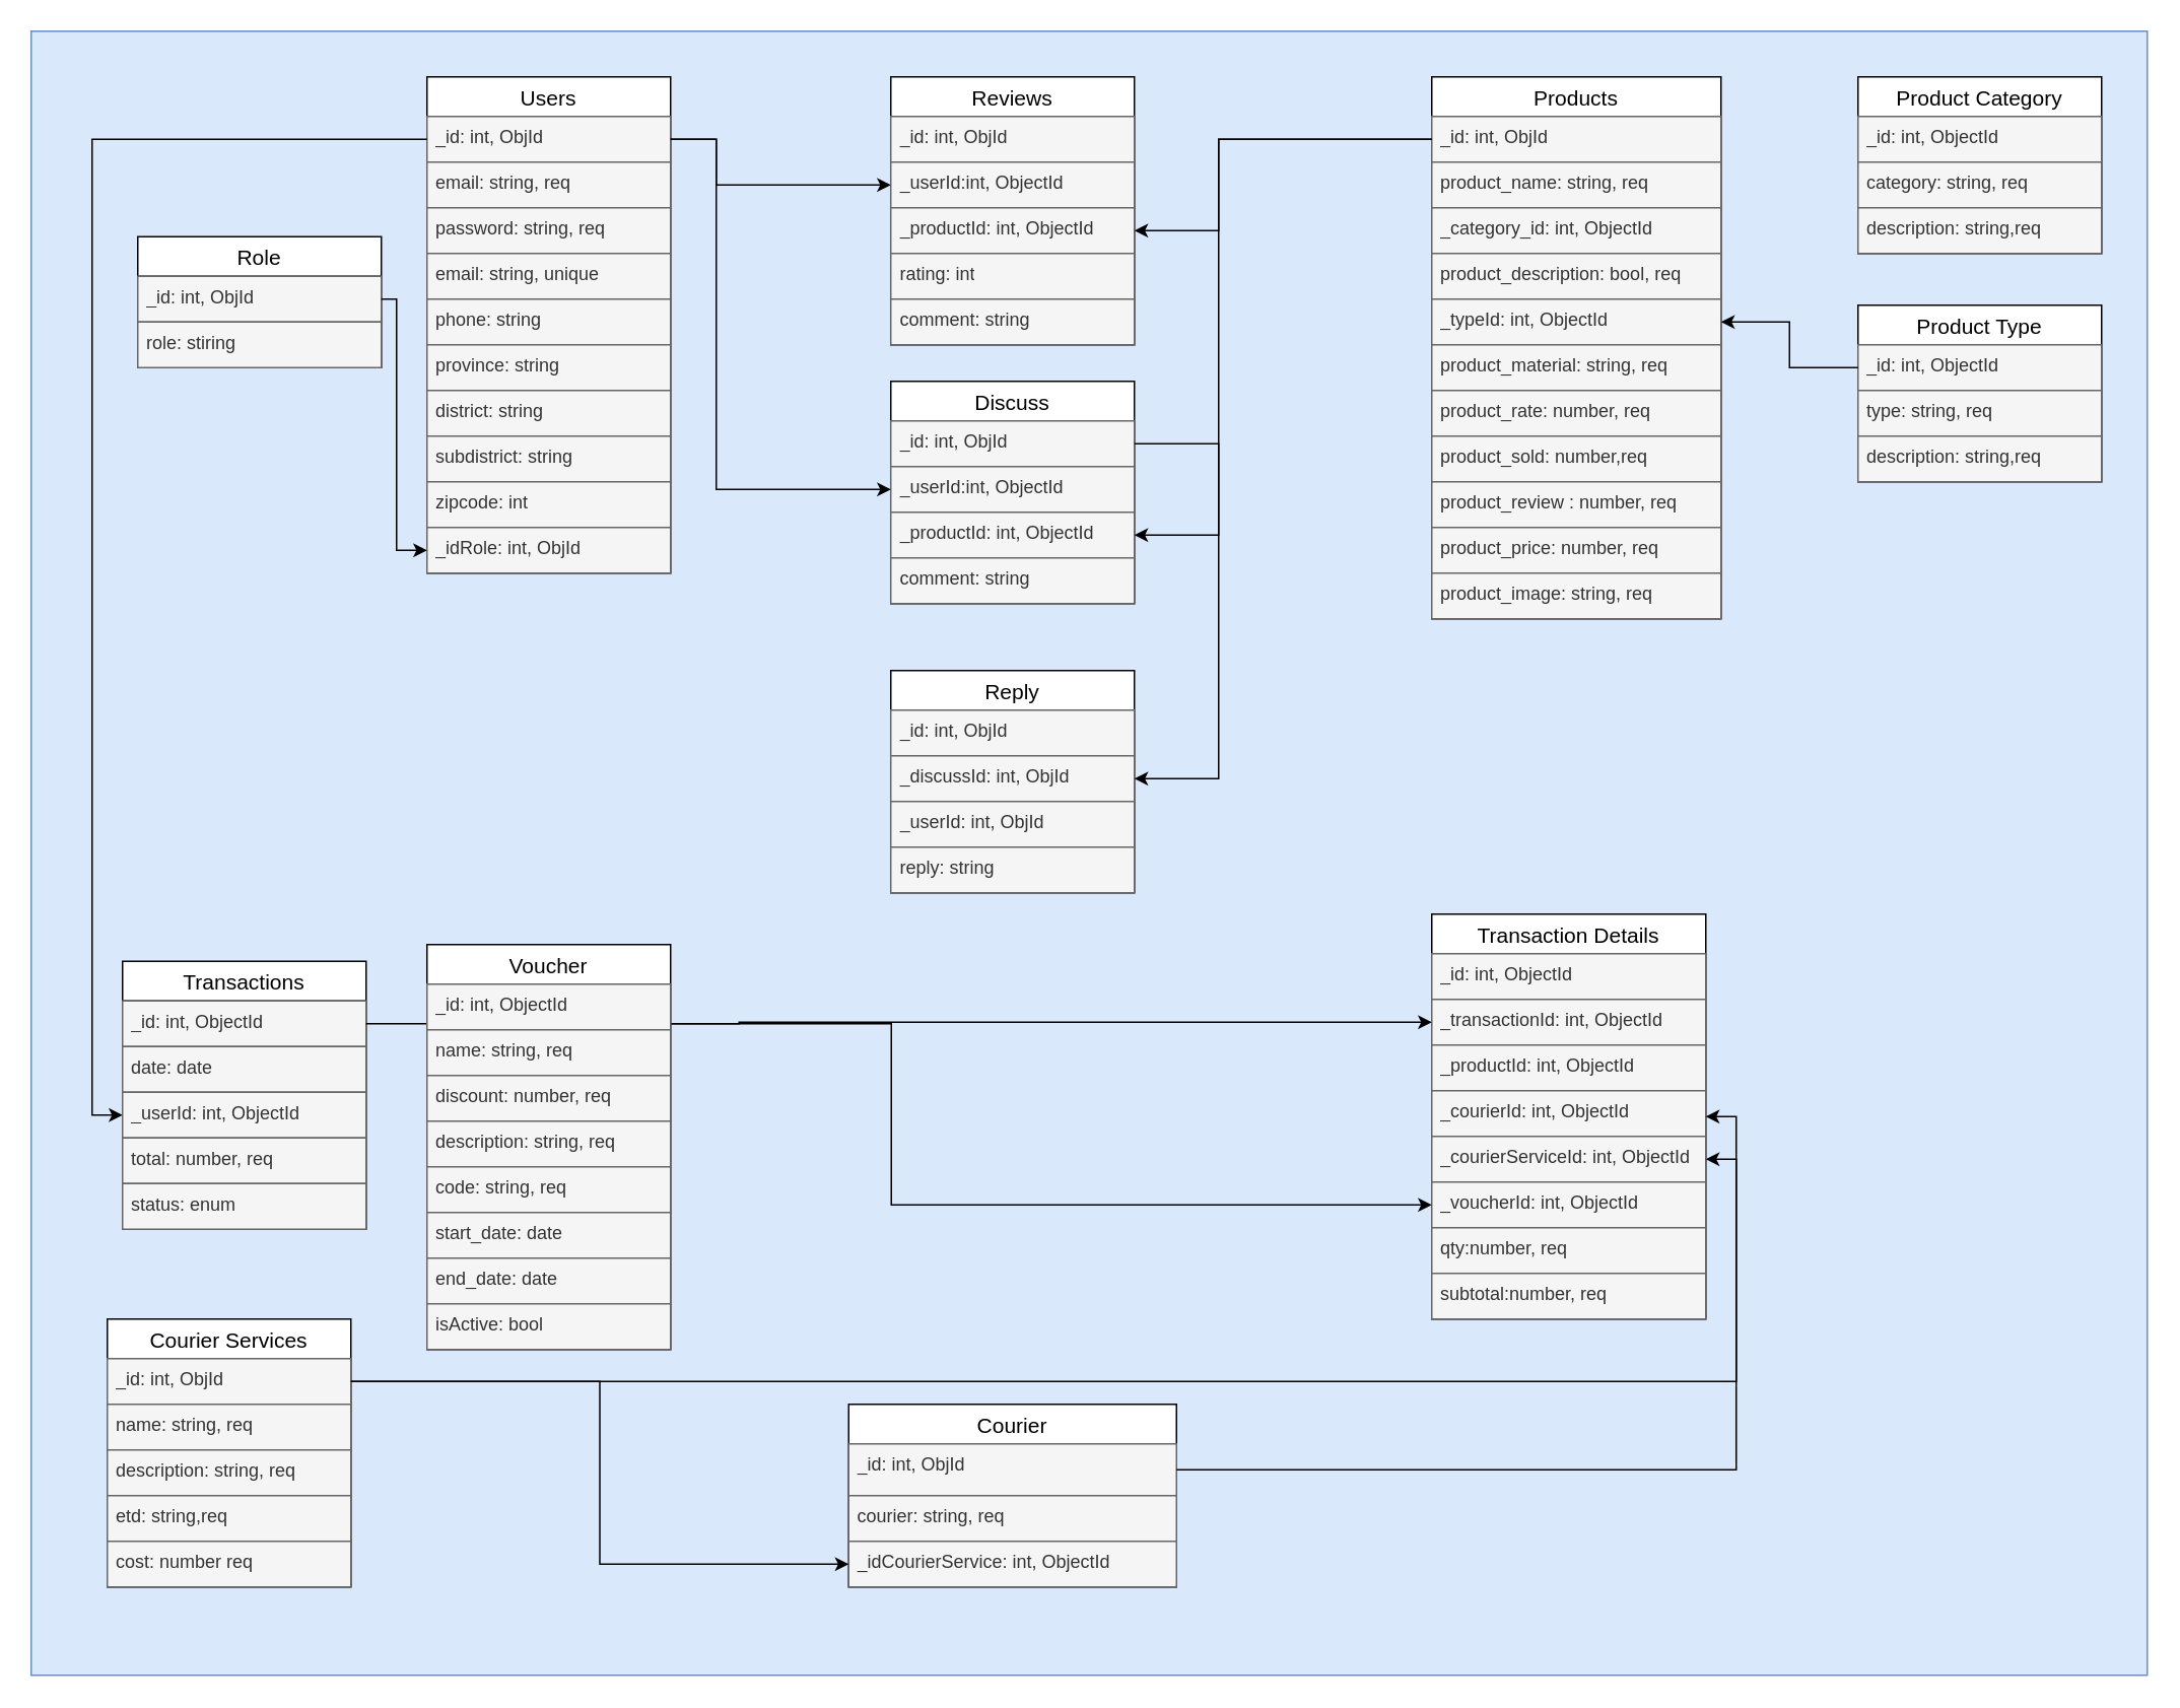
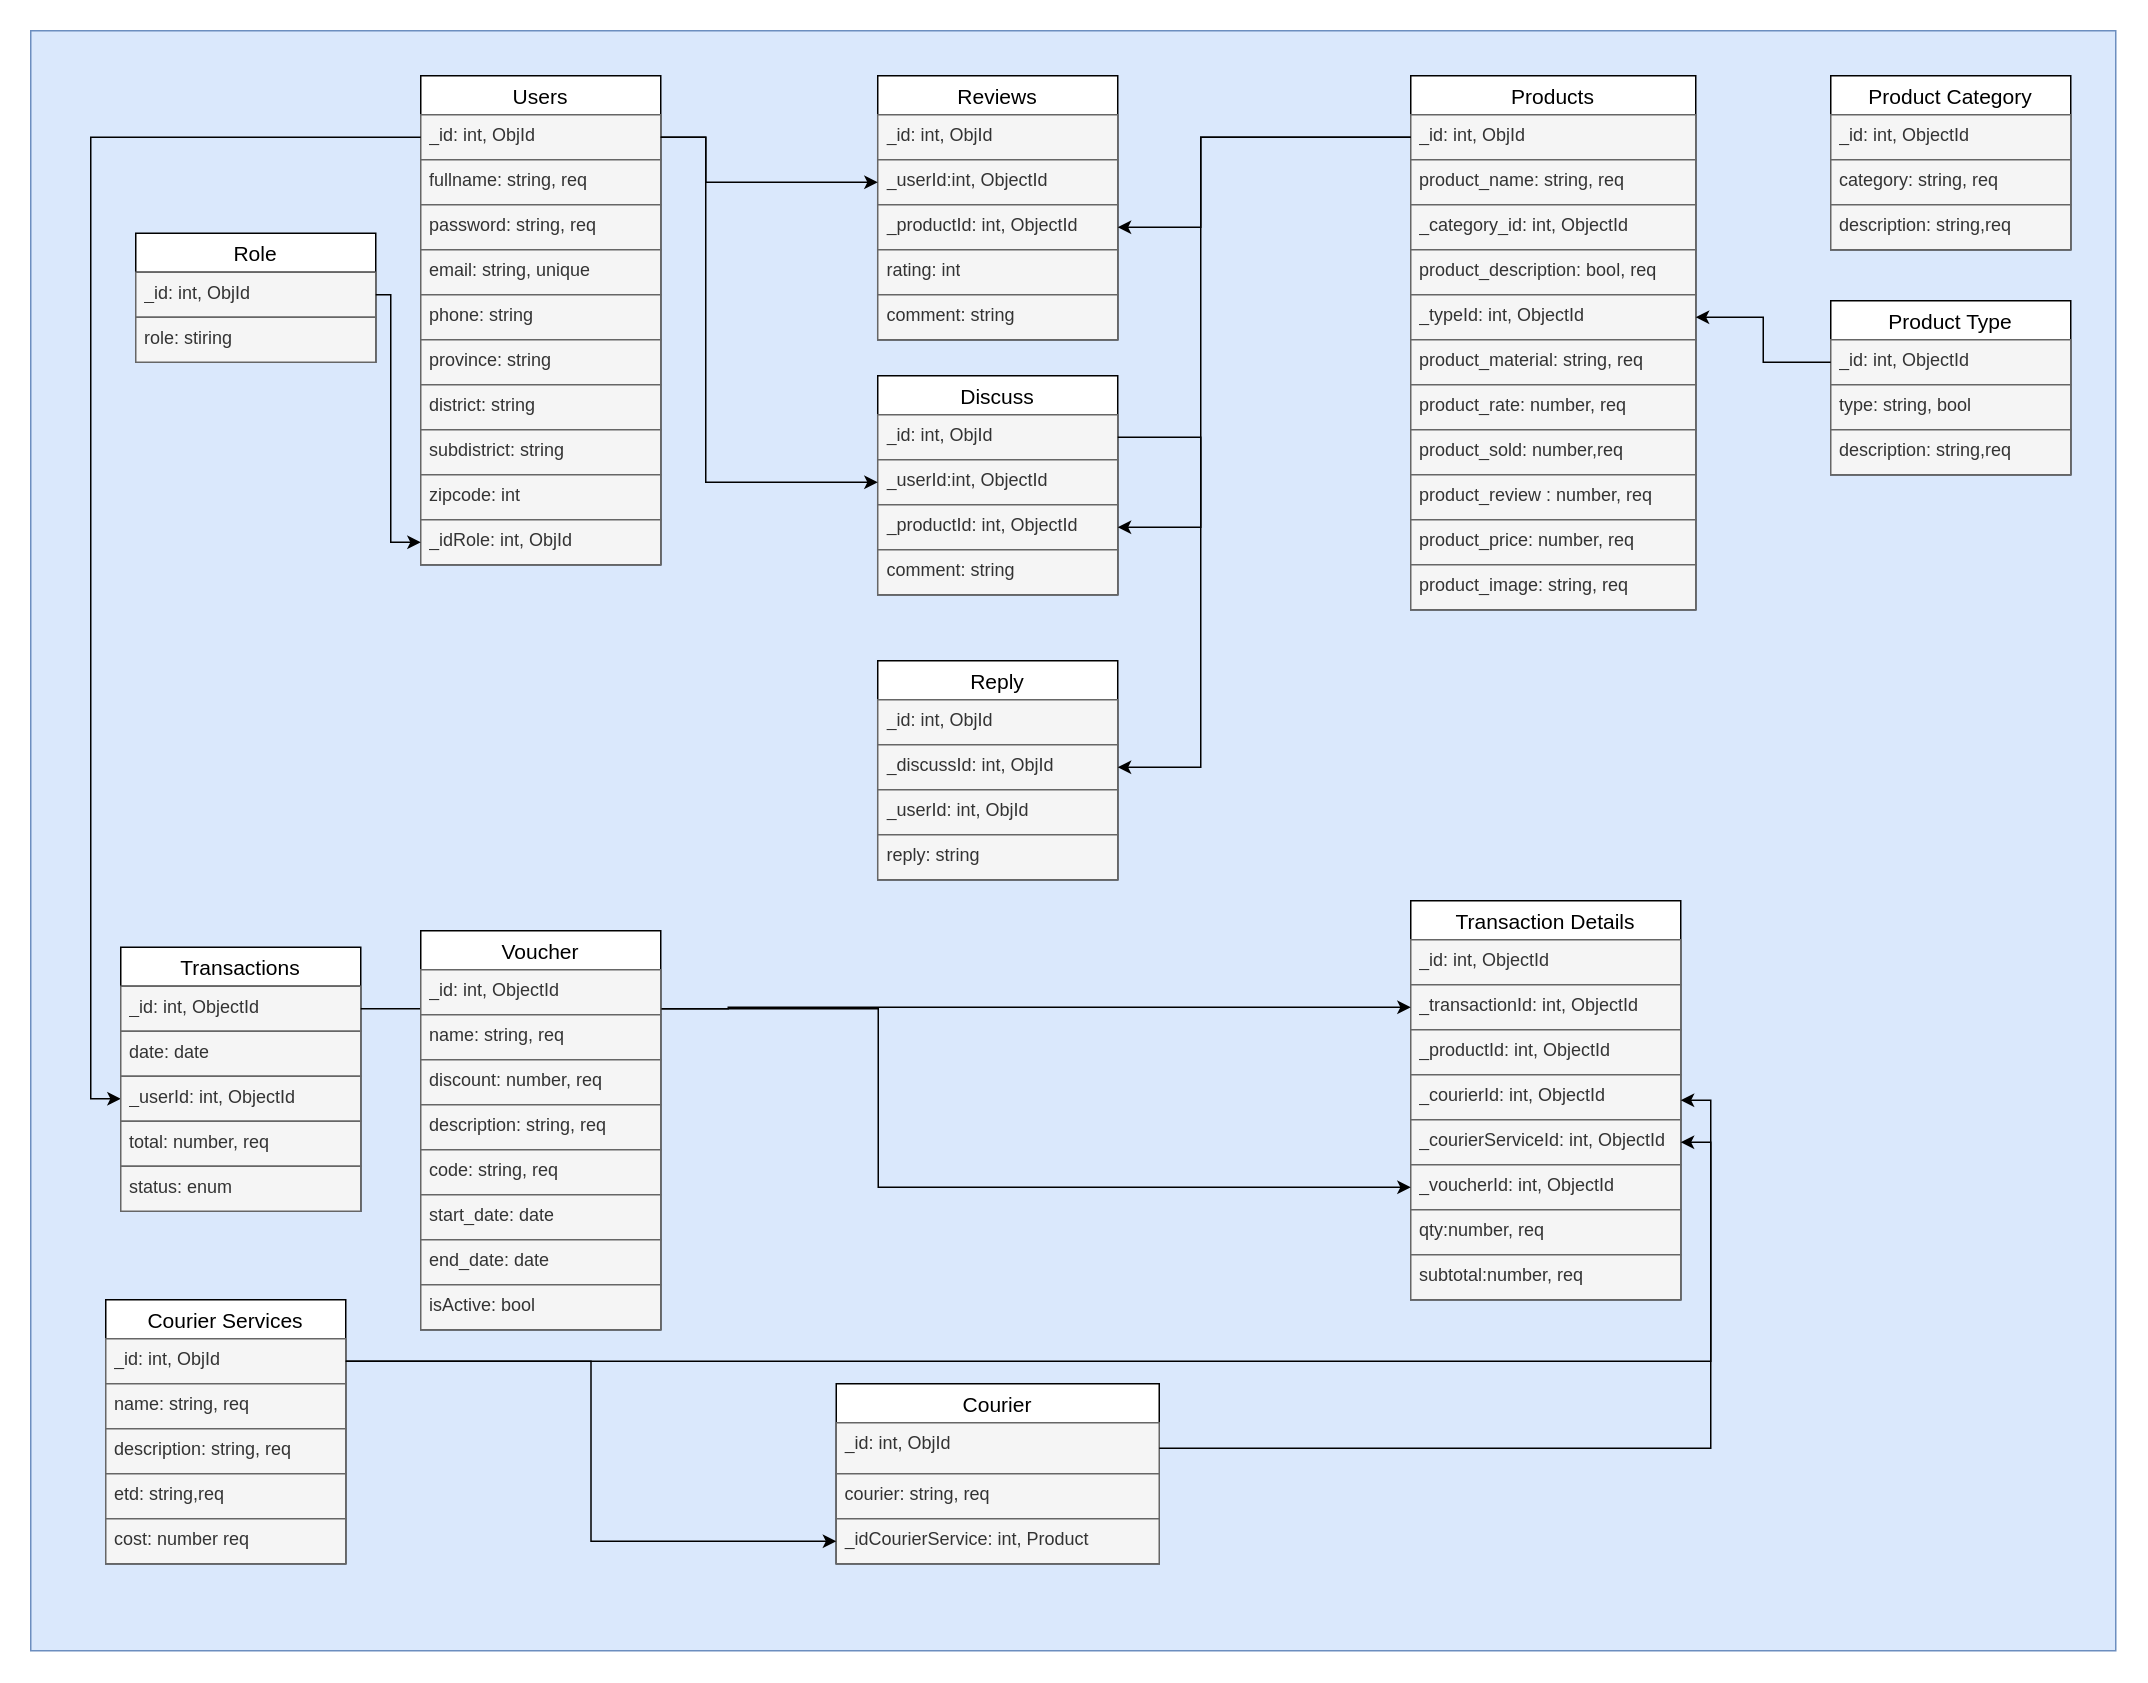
- <mxCell id="5" value="email: string, req" style="text;strokeColor=#666666;fillColor=#f5f5f5;spacingLeft=4;spacingRight=4;overflow=hidden;rotatable=0;points=[[0,0.5],[1,0.5]];portConstraint=eastwest;fontSize=12;whiteSpace=wrap;html=1;fontColor=#333333;" parent="3" vertex="1"><mxGeometry y="56" width="160" height="30" as="geometry" /></mxCell>
+ <mxCell id="5" value="fullname: string, req" style="text;strokeColor=#666666;fillColor=#f5f5f5;spacingLeft=4;spacingRight=4;overflow=hidden;rotatable=0;points=[[0,0.5],[1,0.5]];portConstraint=eastwest;fontSize=12;whiteSpace=wrap;html=1;fontColor=#333333;" parent="3" vertex="1"><mxGeometry y="56" width="160" height="30" as="geometry" /></mxCell>
- <mxCell id="36" value="type: string, req" style="text;strokeColor=#666666;fillColor=#f5f5f5;spacingLeft=4;spacingRight=4;overflow=hidden;rotatable=0;points=[[0,0.5],[1,0.5]];portConstraint=eastwest;fontSize=12;whiteSpace=wrap;html=1;fontColor=#333333;" parent="34" vertex="1"><mxGeometry y="56" width="160" height="30" as="geometry" /></mxCell>
+ <mxCell id="36" value="type: string, bool" style="text;strokeColor=#666666;fillColor=#f5f5f5;spacingLeft=4;spacingRight=4;overflow=hidden;rotatable=0;points=[[0,0.5],[1,0.5]];portConstraint=eastwest;fontSize=12;whiteSpace=wrap;html=1;fontColor=#333333;" parent="34" vertex="1"><mxGeometry y="56" width="160" height="30" as="geometry" /></mxCell>
- <mxCell id="67" value="_idCourierService: int, ObjectId" style="text;strokeColor=#666666;fillColor=#f5f5f5;spacingLeft=4;spacingRight=4;overflow=hidden;rotatable=0;points=[[0,0.5],[1,0.5]];portConstraint=eastwest;fontSize=12;whiteSpace=wrap;html=1;fontColor=#333333;" parent="64" vertex="1"><mxGeometry y="90" width="215.33" height="30" as="geometry" /></mxCell>
+ <mxCell id="67" value="_idCourierService: int, Product" style="text;strokeColor=#666666;fillColor=#f5f5f5;spacingLeft=4;spacingRight=4;overflow=hidden;rotatable=0;points=[[0,0.5],[1,0.5]];portConstraint=eastwest;fontSize=12;whiteSpace=wrap;html=1;fontColor=#333333;" parent="64" vertex="1"><mxGeometry y="90" width="215.33" height="30" as="geometry" /></mxCell>
